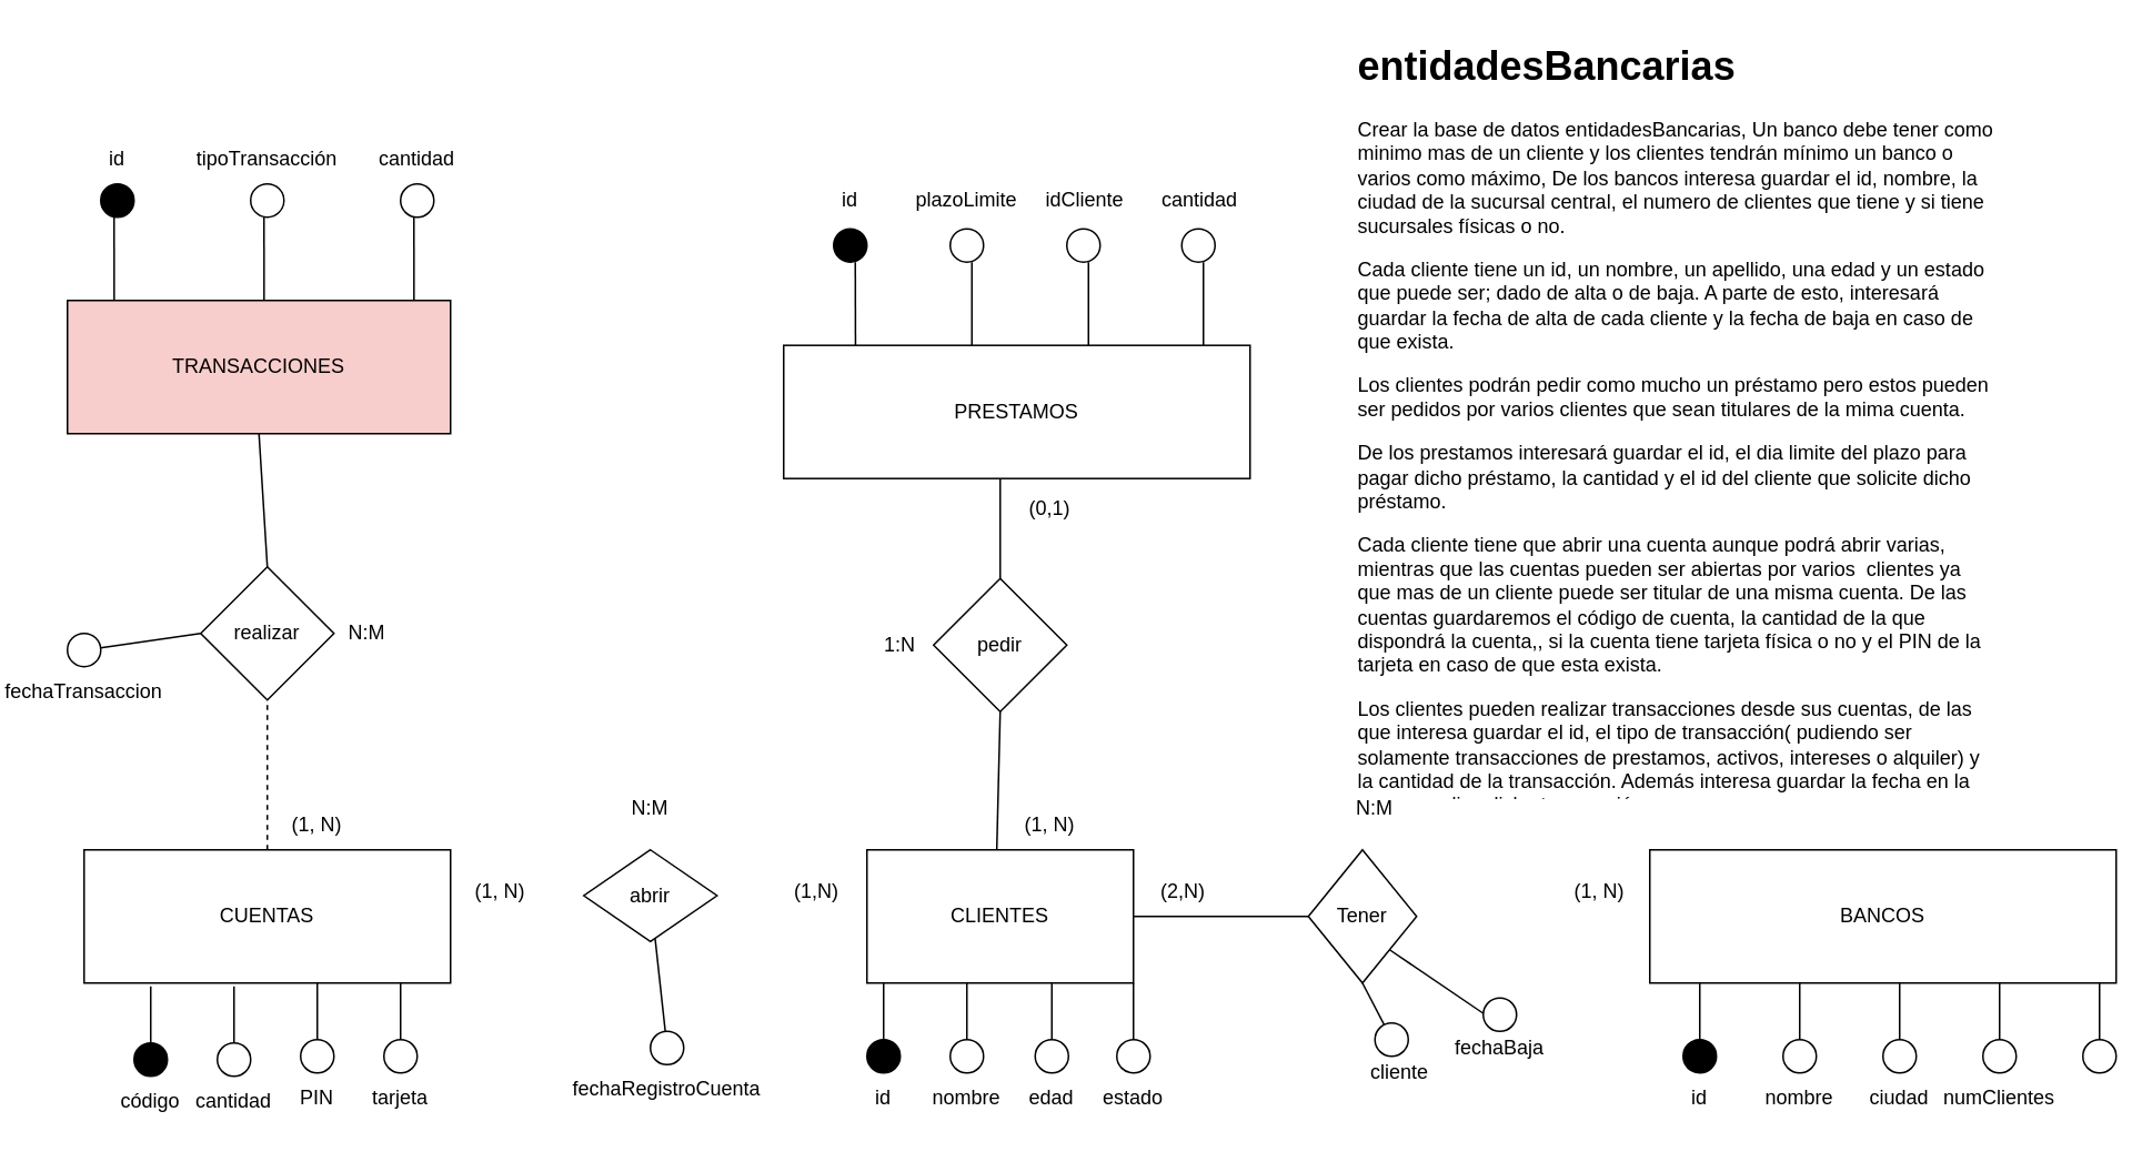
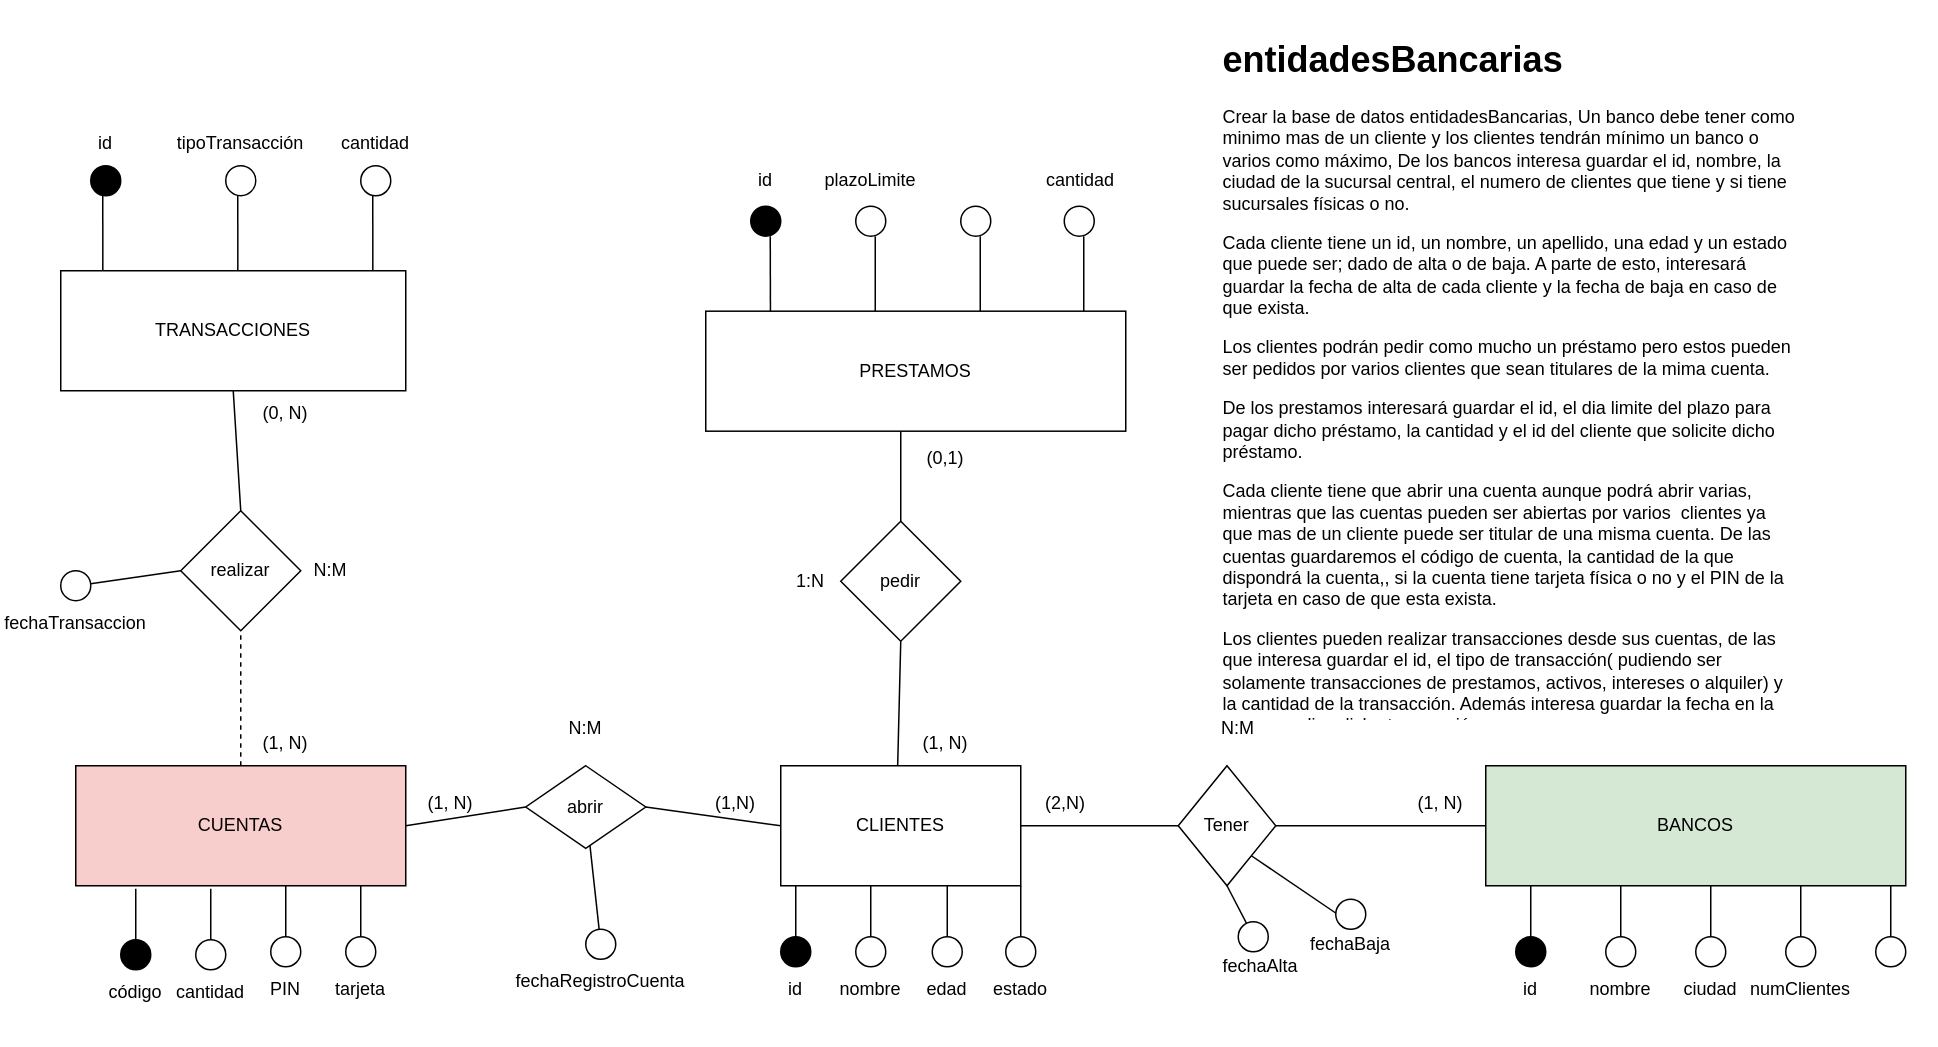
- <mxCell id="83" value="idCliente" style="text;html=1;strokeColor=none;fillColor=none;align=center;verticalAlign=middle;whiteSpace=wrap;rounded=0;" parent="1" vertex="1"><mxGeometry x="621" y="104.96" width="60" height="30" as="geometry" /></mxCell>
- <mxCell id="5" value="TRANSACCIONES" style="rounded=0;whiteSpace=wrap;html=1;fillColor=#f8cecc;" parent="1" vertex="1"><mxGeometry x="40" y="180" width="230" height="80" as="geometry" /></mxCell>
+ <mxCell id="5" value="TRANSACCIONES" style="rounded=0;whiteSpace=wrap;html=1;" parent="1" vertex="1"><mxGeometry x="40" y="180" width="230" height="80" as="geometry" /></mxCell>
+ <mxCell id="68" value="(0, N)" style="text;html=1;strokeColor=none;fillColor=none;align=center;verticalAlign=middle;whiteSpace=wrap;rounded=0;" parent="1" vertex="1"><mxGeometry x="160" y="260" width="60" height="30" as="geometry" /></mxCell>
+ <mxCell id="51" value="" style="endArrow=none;html=1;rounded=0;entryX=0;entryY=0.5;entryDx=0;entryDy=0;exitX=1;exitY=0.5;exitDx=0;exitDy=0;" parent="1" source="4" target="50" edge="1"><mxGeometry width="50" height="50" relative="1" as="geometry"><mxPoint x="300" y="680" as="sourcePoint" /><mxPoint x="350" y="630" as="targetPoint" /></mxGeometry></mxCell>
+ <mxCell id="52" value="" style="endArrow=none;html=1;rounded=0;entryX=1;entryY=0.5;entryDx=0;entryDy=0;exitX=0;exitY=0.5;exitDx=0;exitDy=0;" parent="1" source="3" target="50" edge="1"><mxGeometry width="50" height="50" relative="1" as="geometry"><mxPoint x="440" y="670" as="sourcePoint" /><mxPoint x="490" y="620" as="targetPoint" /></mxGeometry></mxCell>
- <mxCell id="4" value="CUENTAS" style="rounded=0;whiteSpace=wrap;html=1;" parent="1" vertex="1"><mxGeometry x="50" y="510" width="220" height="80" as="geometry" /></mxCell>
+ <mxCell id="4" value="CUENTAS" style="rounded=0;whiteSpace=wrap;html=1;fillColor=#f8cecc;" parent="1" vertex="1"><mxGeometry x="50" y="510" width="220" height="80" as="geometry" /></mxCell>
+ <mxCell id="8" value="" style="endArrow=none;html=1;rounded=0;exitX=1;exitY=0.5;exitDx=0;exitDy=0;entryX=0;entryY=0.5;entryDx=0;entryDy=0;" parent="1" source="7" target="2" edge="1"><mxGeometry width="50" height="50" relative="1" as="geometry"><mxPoint x="880" y="490" as="sourcePoint" /><mxPoint x="930" y="440" as="targetPoint" /></mxGeometry></mxCell>
- <mxCell id="2" value="BANCOS" style="rounded=0;whiteSpace=wrap;html=1;" parent="1" vertex="1"><mxGeometry x="990" y="510" width="280" height="80" as="geometry" /></mxCell>
+ <mxCell id="2" value="BANCOS" style="rounded=0;whiteSpace=wrap;html=1;fillColor=#d5e8d4;" parent="1" vertex="1"><mxGeometry x="990" y="510" width="280" height="80" as="geometry" /></mxCell>
- <mxCell id="32" value="cliente" style="text;html=1;strokeColor=none;fillColor=none;align=center;verticalAlign=middle;whiteSpace=wrap;rounded=0;" parent="1" vertex="1"><mxGeometry x="810" y="629" width="60" height="30" as="geometry" /></mxCell>
+ <mxCell id="32" value="fechaAlta" style="text;html=1;strokeColor=none;fillColor=none;align=center;verticalAlign=middle;whiteSpace=wrap;rounded=0;" parent="1" vertex="1"><mxGeometry x="810" y="629" width="60" height="30" as="geometry" /></mxCell>
